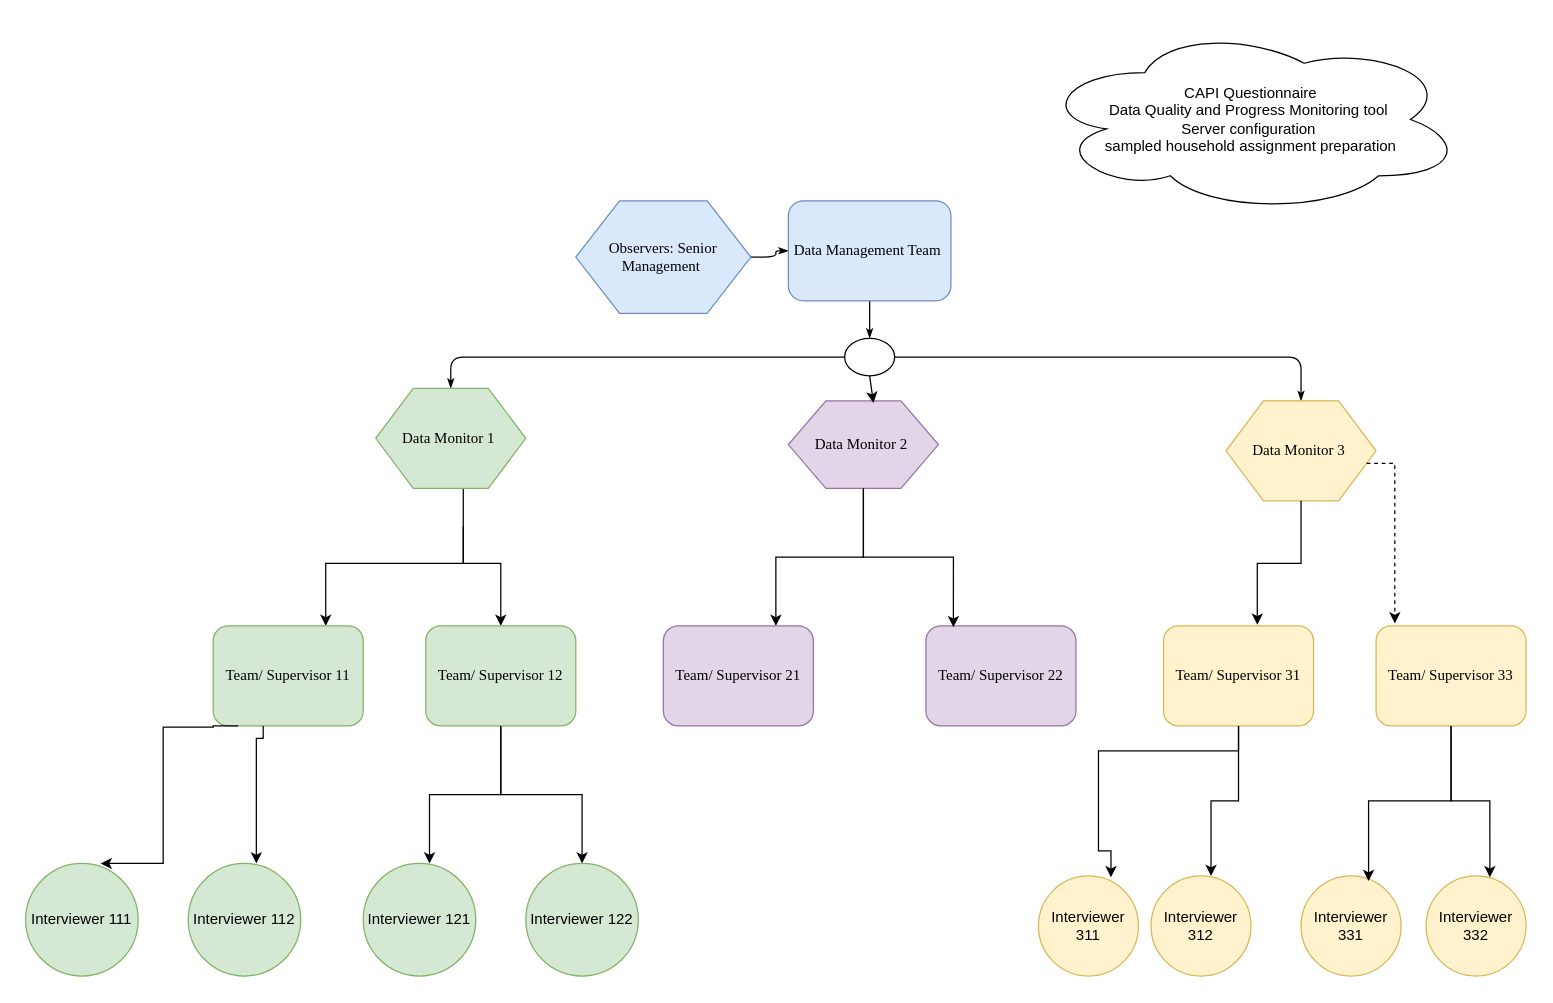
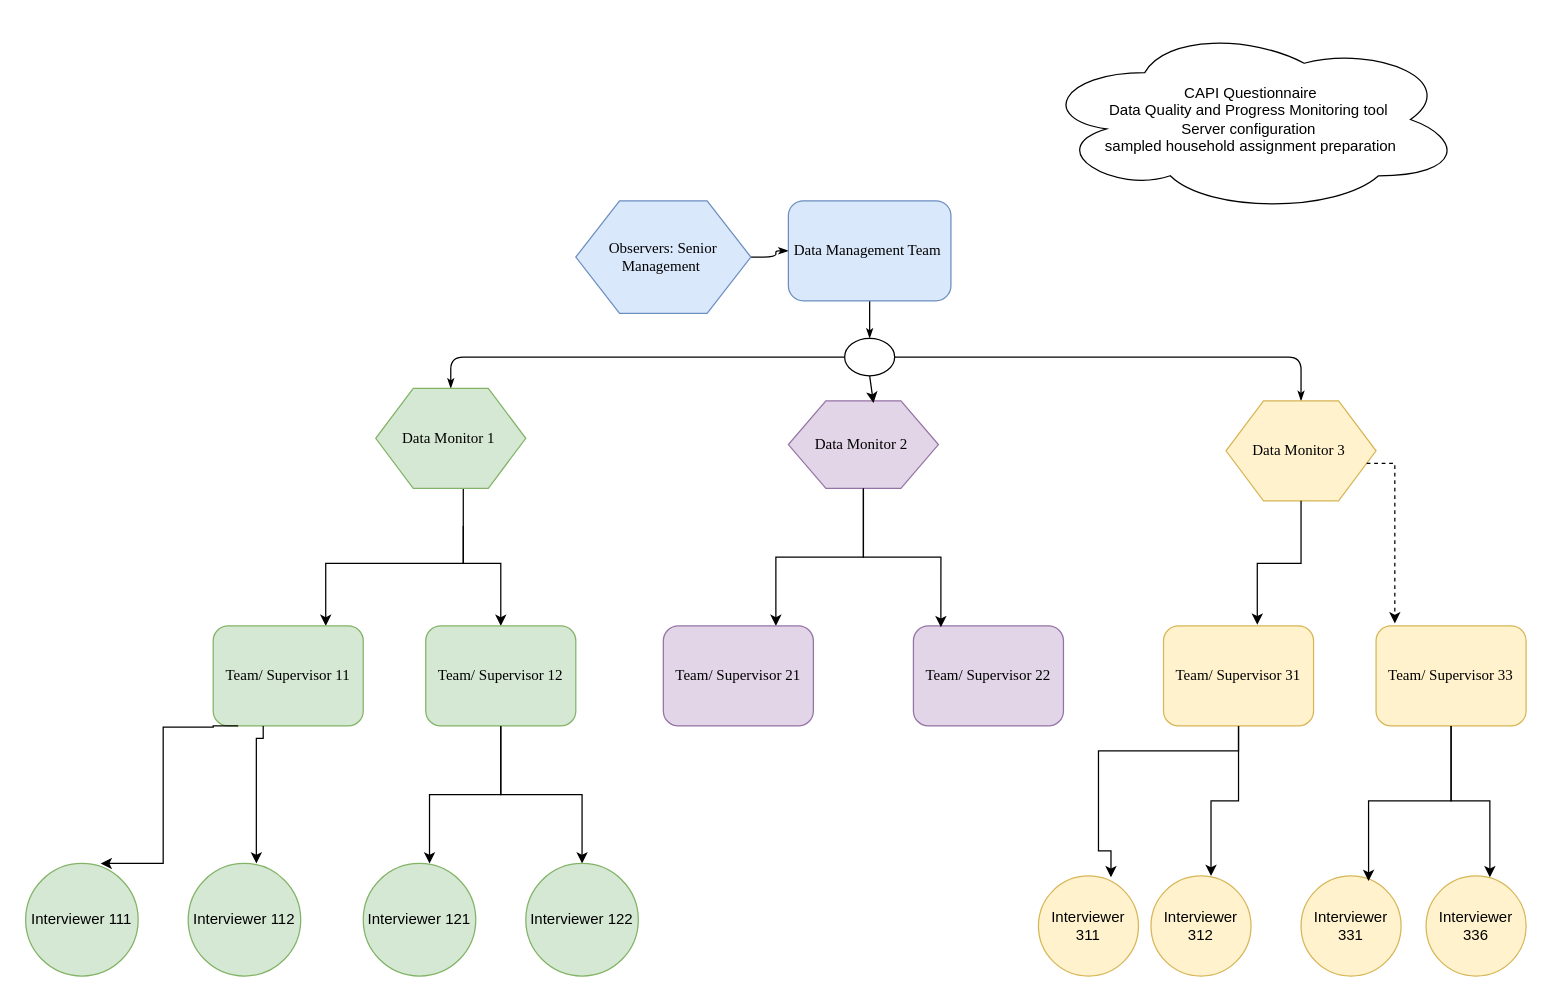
- <mxCell id="19" value="Team/ Supervisor 22" style="rounded=1;whiteSpace=wrap;html=1;shadow=0;labelBackgroundColor=none;strokeWidth=1;fontFamily=Verdana;fontSize=12;align=center;fillColor=#e1d5e7;strokeColor=#9673a6;" vertex="1" parent="1"><mxGeometry x="740" y="500" width="120" height="80" as="geometry" /></mxCell>
+ <mxCell id="19" value="Team/ Supervisor 22" style="rounded=1;whiteSpace=wrap;html=1;shadow=0;labelBackgroundColor=none;strokeWidth=1;fontFamily=Verdana;fontSize=12;align=center;fillColor=#e1d5e7;strokeColor=#9673a6;" vertex="1" parent="1"><mxGeometry x="730" y="500" width="120" height="80" as="geometry" /></mxCell>
- <mxCell id="33" value="Interviewer 332" style="ellipse;whiteSpace=wrap;html=1;aspect=fixed;fillColor=#fff2cc;strokeColor=#d6b656;" vertex="1" parent="1"><mxGeometry x="1140" y="700" width="80" height="80" as="geometry" /></mxCell>
+ <mxCell id="33" value="Interviewer 336" style="ellipse;whiteSpace=wrap;html=1;aspect=fixed;fillColor=#fff2cc;strokeColor=#d6b656;" vertex="1" parent="1"><mxGeometry x="1140" y="700" width="80" height="80" as="geometry" /></mxCell>
